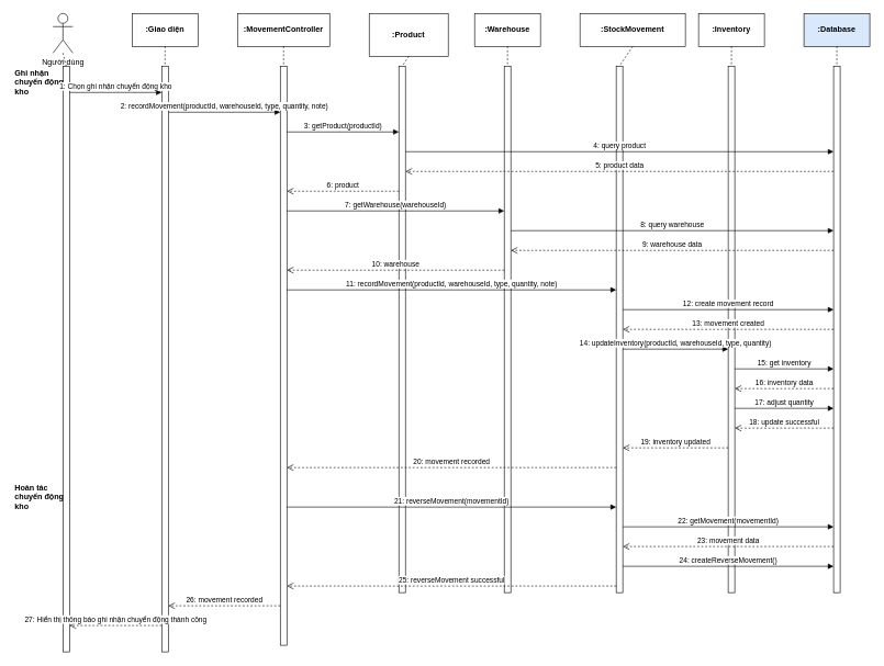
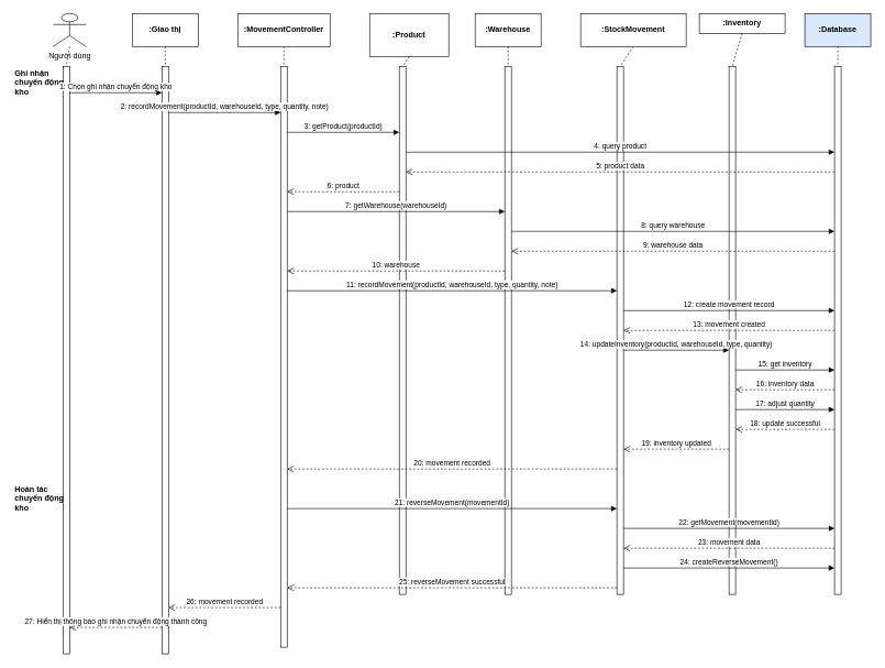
- <mxCell id="3" value="&lt;b&gt;:Giao diện&lt;/b&gt;" style="html=1;whiteSpace=wrap;" parent="1" vertex="1"><mxGeometry x="200" y="20" width="100" height="50" as="geometry" /></mxCell>
+ <mxCell id="3" value="&lt;b&gt;:Giao thị&lt;/b&gt;" style="html=1;whiteSpace=wrap;" parent="1" vertex="1"><mxGeometry x="200" y="20" width="100" height="50" as="geometry" /></mxCell>
- <mxCell id="8" value="&lt;b&gt;:Inventory&lt;/b&gt;" style="html=1;whiteSpace=wrap;" vertex="1" parent="1"><mxGeometry x="1060" y="20" width="100" height="50" as="geometry" /></mxCell>
+ <mxCell id="8" value="&lt;b&gt;:Inventory&lt;/b&gt;" style="html=1;whiteSpace=wrap;" vertex="1" parent="1"><mxGeometry x="1060" y="20" width="130" height="30" as="geometry" /></mxCell>
- <mxCell id="2" value="Người dùng" style="shape=umlActor;verticalLabelPosition=bottom;verticalAlign=top;html=1;" parent="1" vertex="1"><mxGeometry x="80" y="20" width="30" height="60" as="geometry" /></mxCell>
+ <mxCell id="2" value="Người dùng" style="shape=umlActor;verticalLabelPosition=bottom;verticalAlign=top;html=1;" parent="1" vertex="1"><mxGeometry x="80" y="20" width="50" height="50" as="geometry" /></mxCell>
